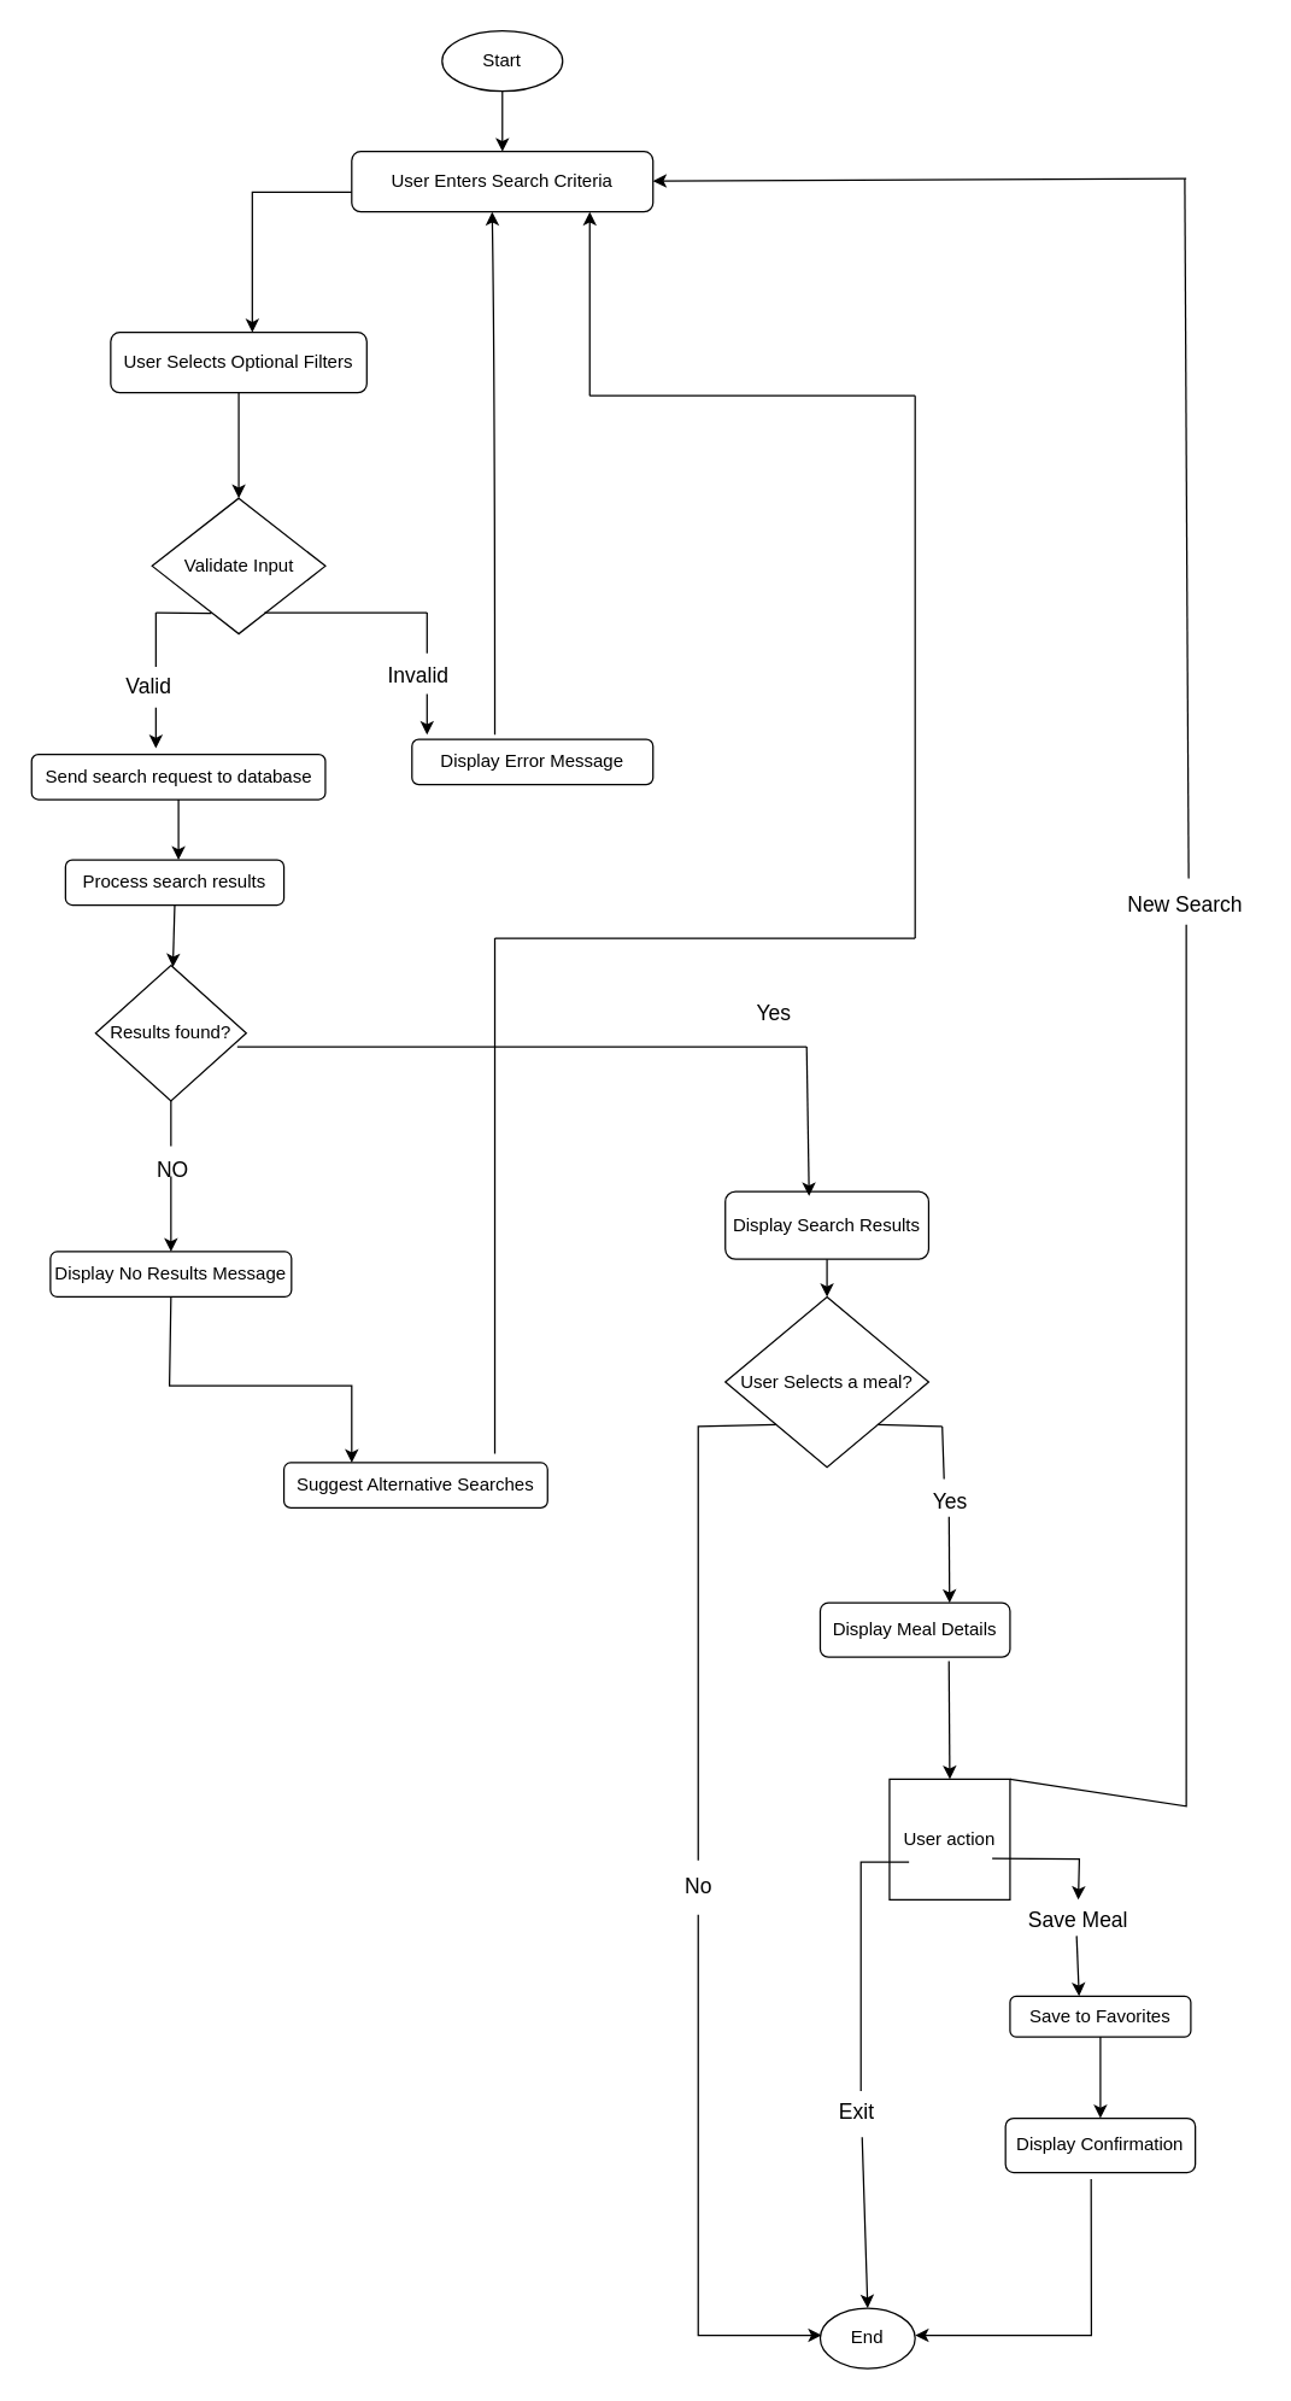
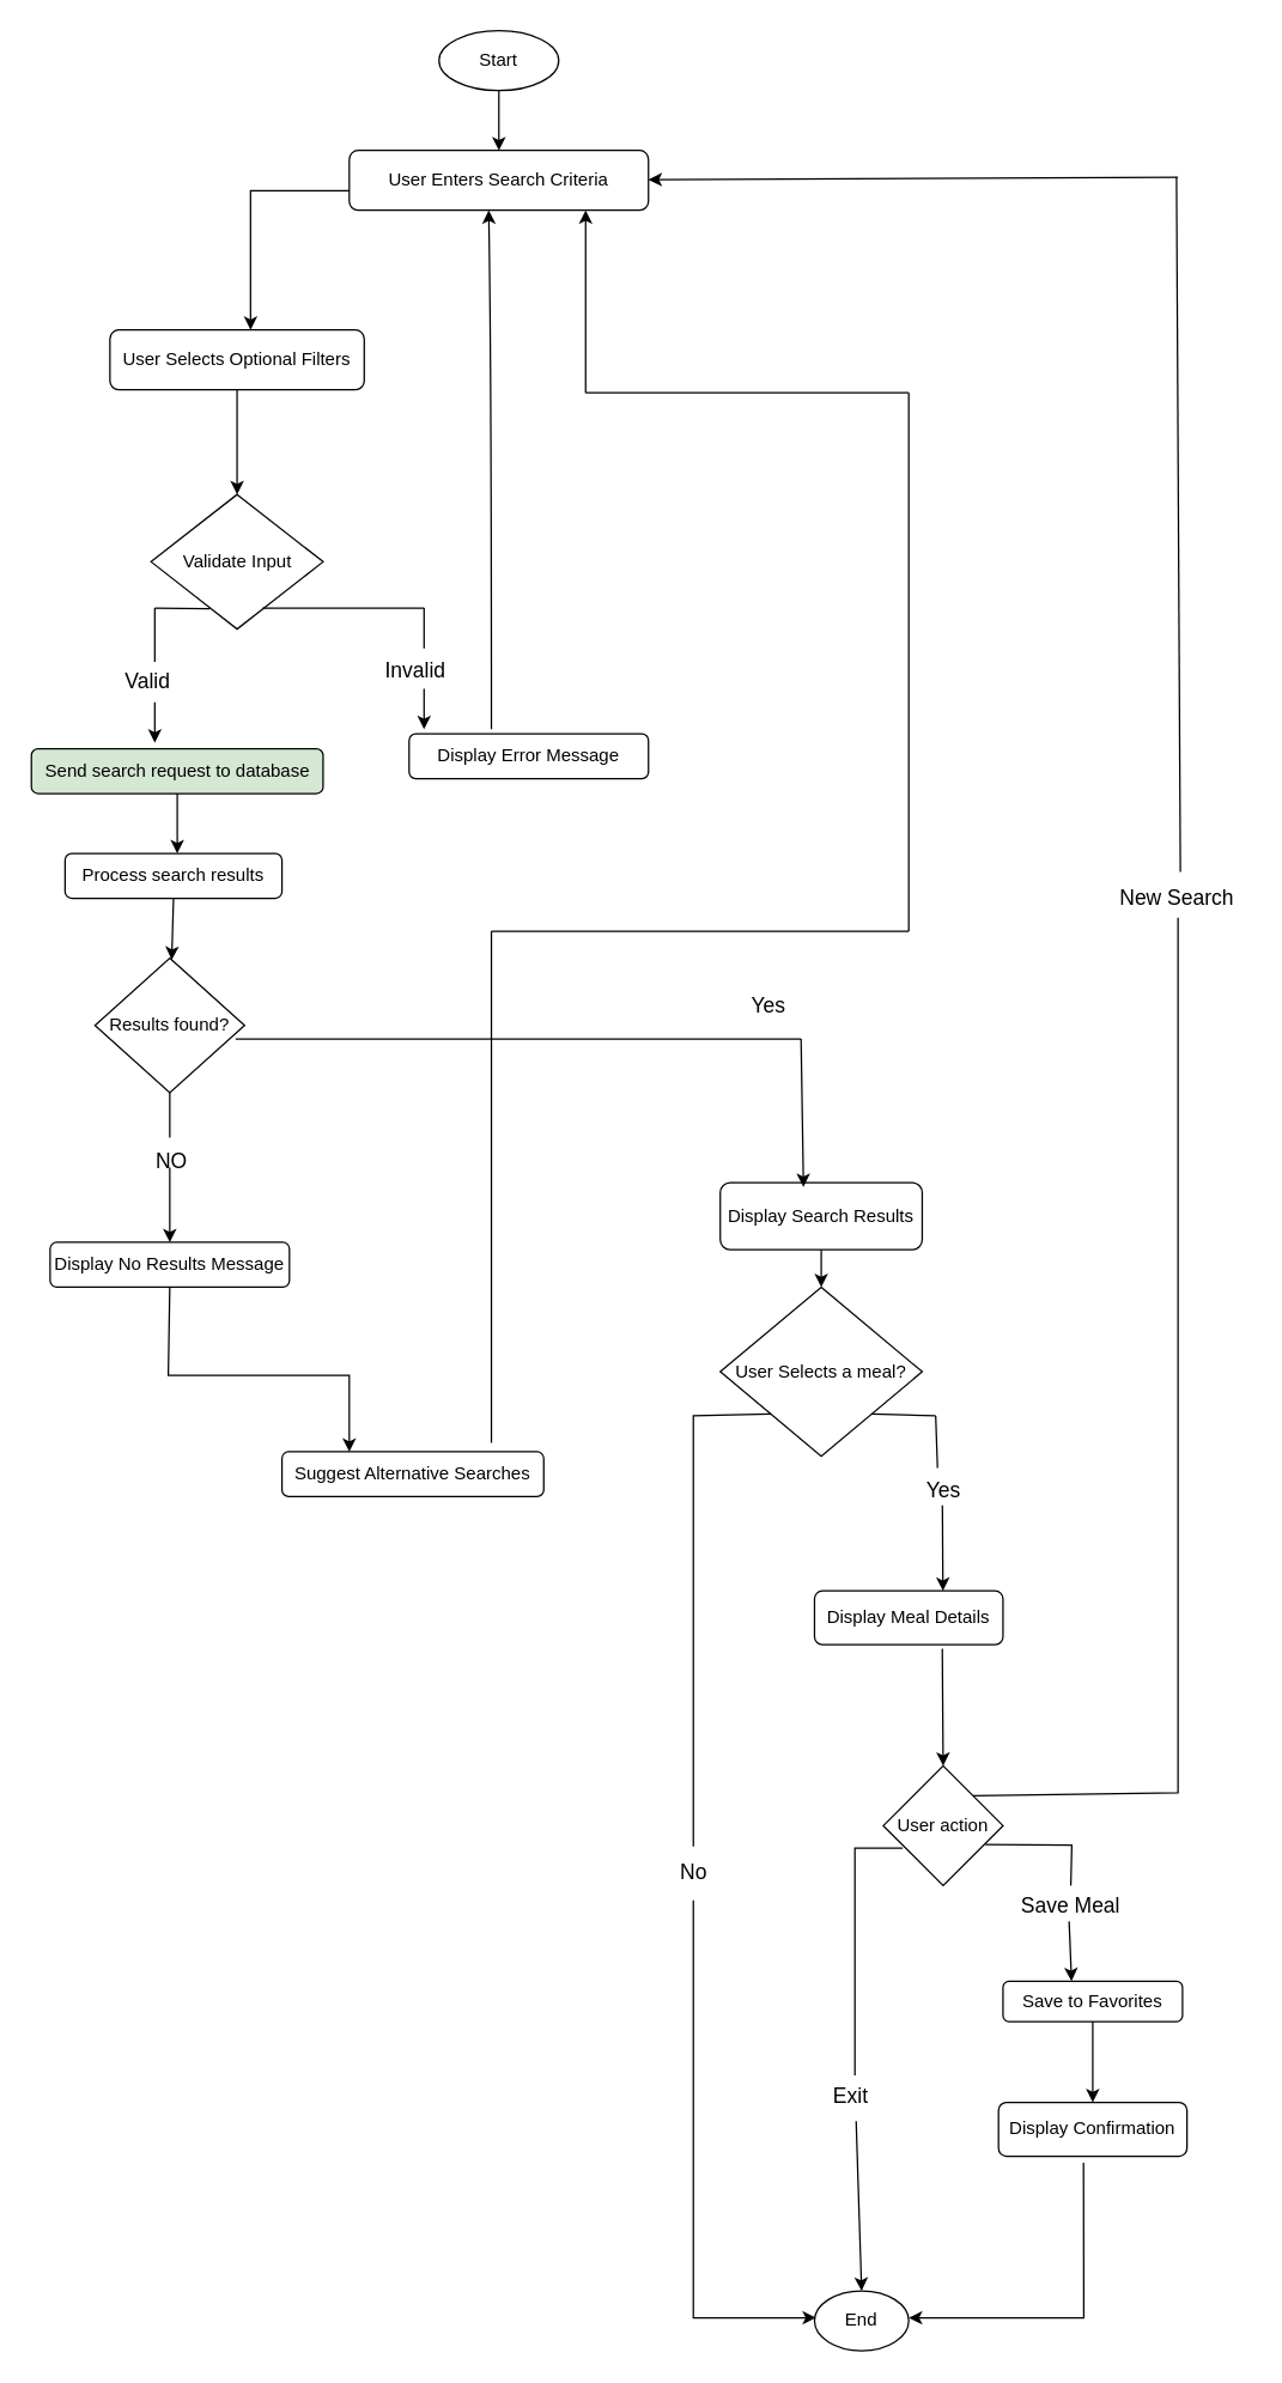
- <mxCell id="10" value="Send search request to database" style="rounded=1;whiteSpace=wrap;html=1;" parent="1" vertex="1"><mxGeometry x="20.5" y="500" width="195" height="30" as="geometry" /></mxCell>
+ <mxCell id="10" value="Send search request to database" style="rounded=1;whiteSpace=wrap;html=1;fillColor=#d5e8d4;" parent="1" vertex="1"><mxGeometry x="20.5" y="500" width="195" height="30" as="geometry" /></mxCell>
- <mxCell id="33" value="User action" style="whiteSpace=wrap;html=1;rounded=0;" parent="1" vertex="1"><mxGeometry x="590" y="1180" width="80" height="80" as="geometry" /></mxCell>
+ <mxCell id="33" value="User action" style="rhombus;whiteSpace=wrap;html=1;" parent="1" vertex="1"><mxGeometry x="590" y="1180" width="80" height="80" as="geometry" /></mxCell>
- <mxCell id="34" value="" style="endArrow=classic;html=1;rounded=0;exitX=0.852;exitY=0.657;exitDx=0;exitDy=0;exitPerimeter=0;" parent="1" source="33" target="35" edge="1"><mxGeometry width="50" height="50" relative="1" as="geometry"><mxPoint x="697" y="1216" as="sourcePoint" /><mxPoint x="688" y="1261" as="targetPoint" /><Array as="points"><mxPoint x="716" y="1233" /></Array></mxGeometry></mxCell>
+ <mxCell id="34" value="" style="endArrow=none;html=1;rounded=0;exitX=0.852;exitY=0.657;exitDx=0;exitDy=0;exitPerimeter=0;" parent="1" source="33" target="35" edge="1"><mxGeometry width="50" height="50" relative="1" as="geometry"><mxPoint x="697" y="1216" as="sourcePoint" /><mxPoint x="688" y="1261" as="targetPoint" /><Array as="points"><mxPoint x="716" y="1233" /></Array></mxGeometry></mxCell>
